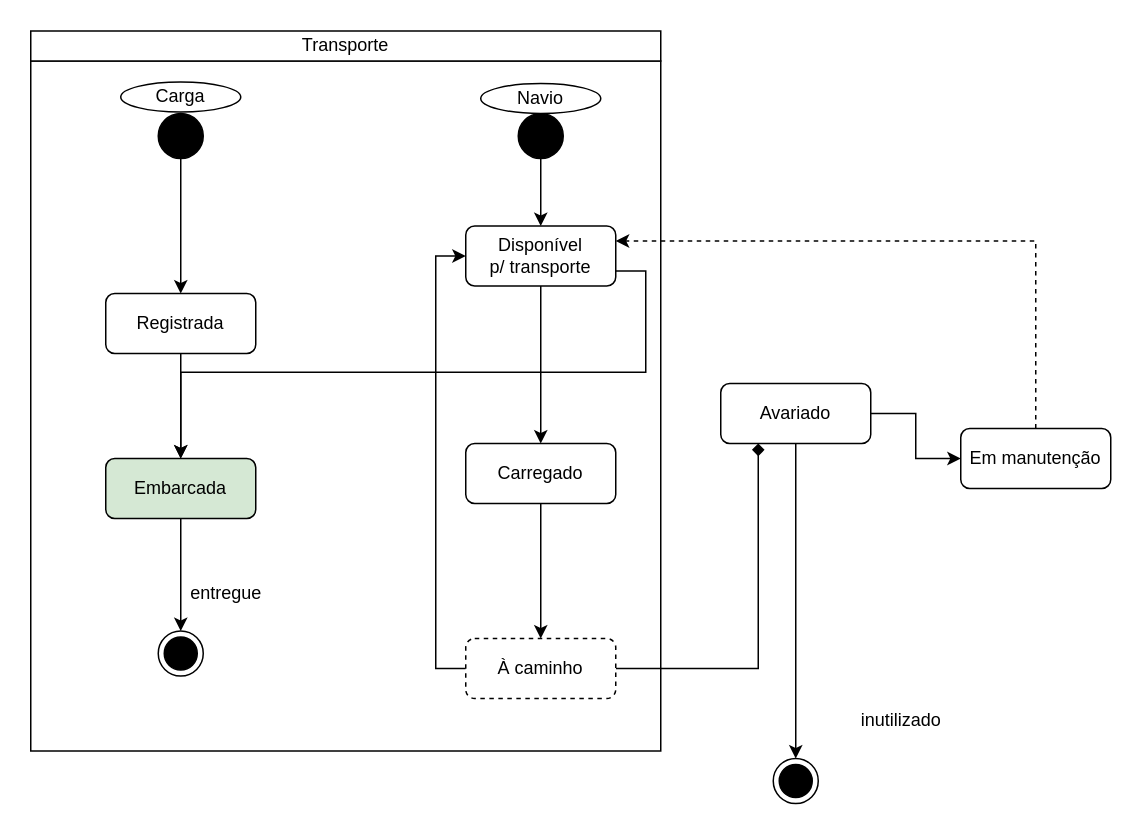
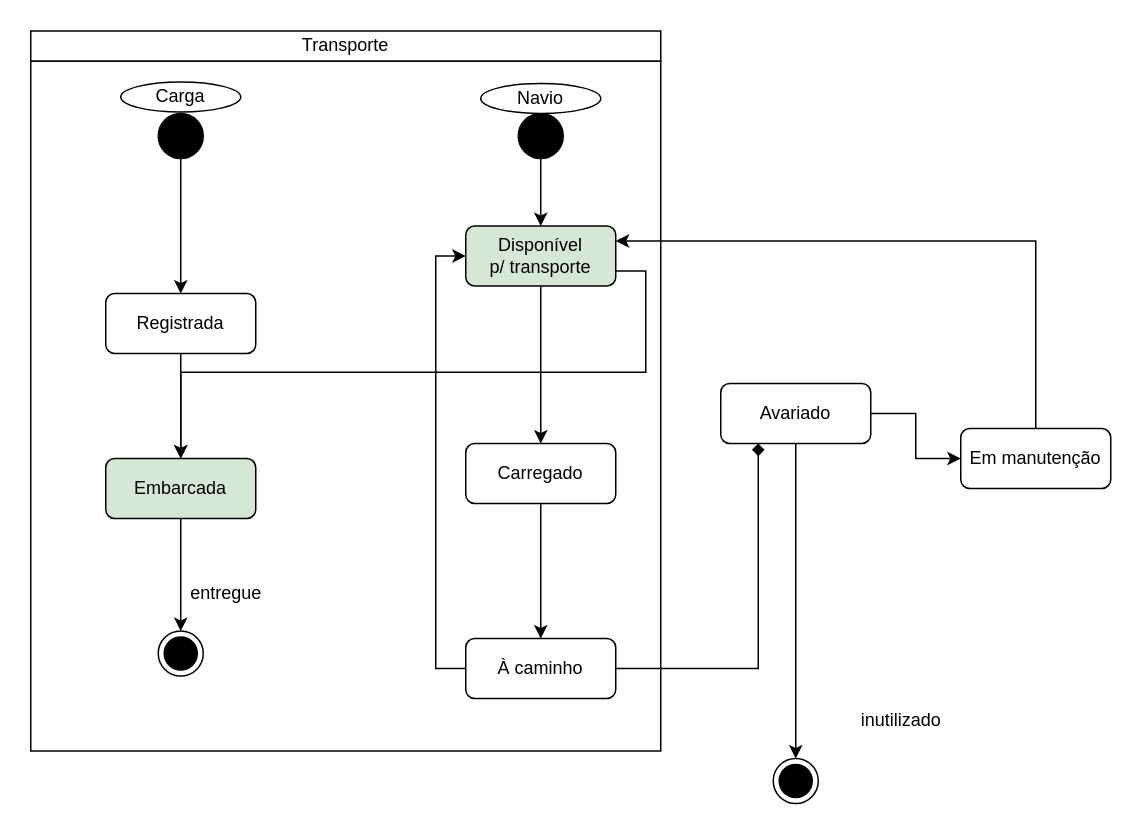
- <mxCell id="20" style="edgeStyle=orthogonalEdgeStyle;rounded=0;orthogonalLoop=1;jettySize=auto;html=1;exitX=0.5;exitY=0;exitDx=0;exitDy=0;entryX=1;entryY=0.25;entryDx=0;entryDy=0;dashed=1;" edge="1" parent="1" source="21" target="12"><mxGeometry relative="1" as="geometry"><Array as="points"><mxPoint x="690" y="160" /></Array></mxGeometry></mxCell>
+ <mxCell id="20" style="edgeStyle=orthogonalEdgeStyle;rounded=0;orthogonalLoop=1;jettySize=auto;html=1;exitX=0.5;exitY=0;exitDx=0;exitDy=0;entryX=1;entryY=0.25;entryDx=0;entryDy=0;" edge="1" parent="1" source="21" target="12"><mxGeometry relative="1" as="geometry"><Array as="points"><mxPoint x="690" y="160" /></Array></mxGeometry></mxCell>
- <mxCell id="12" value="Disponível&lt;br&gt;p/ transporte" style="rounded=1;whiteSpace=wrap;html=1;" vertex="1" parent="1"><mxGeometry x="310" y="150" width="100" height="40" as="geometry" /></mxCell>
+ <mxCell id="12" value="Disponível&lt;br&gt;p/ transporte" style="rounded=1;whiteSpace=wrap;html=1;fillColor=#d5e8d4;" vertex="1" parent="1"><mxGeometry x="310" y="150" width="100" height="40" as="geometry" /></mxCell>
- <mxCell id="25" value="À caminho" style="rounded=1;whiteSpace=wrap;html=1;dashed=1;" vertex="1" parent="1"><mxGeometry x="310" y="425" width="100" height="40" as="geometry" /></mxCell>
+ <mxCell id="25" value="À caminho" style="rounded=1;whiteSpace=wrap;html=1;" vertex="1" parent="1"><mxGeometry x="310" y="425" width="100" height="40" as="geometry" /></mxCell>
